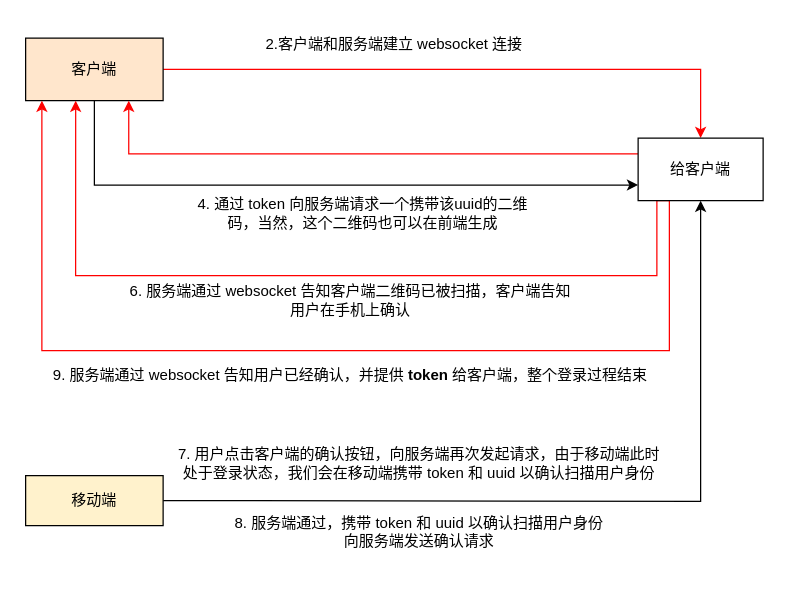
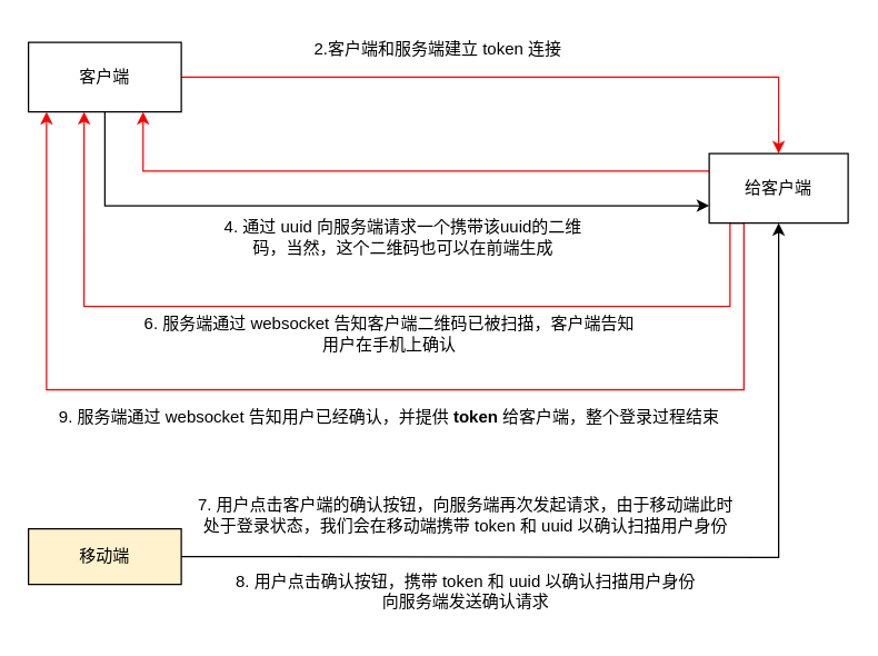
- <mxCell id="9" value="2.客户端和服务端建立 websocket 连接" style="text;html=1;strokeColor=none;fillColor=none;align=center;verticalAlign=middle;whiteSpace=wrap;rounded=0;" parent="1" vertex="1"><mxGeometry x="210" y="20" width="210" height="30" as="geometry" /></mxCell>
+ <mxCell id="9" value="2.客户端和服务端建立 token 连接" style="text;html=1;strokeColor=none;fillColor=none;align=center;verticalAlign=middle;whiteSpace=wrap;rounded=0;" parent="1" vertex="1"><mxGeometry x="210" y="20" width="210" height="30" as="geometry" /></mxCell>
- <mxCell id="4" value="客户端" style="rounded=0;whiteSpace=wrap;html=1;fillColor=#ffe6cc;" parent="1" vertex="1"><mxGeometry x="20" y="30" width="110" height="50" as="geometry" /></mxCell>
+ <mxCell id="4" value="客户端" style="rounded=0;whiteSpace=wrap;html=1;" parent="1" vertex="1"><mxGeometry x="20" y="30" width="110" height="50" as="geometry" /></mxCell>
- <mxCell id="12" value="4. 通过 token 向服务端请求一个携带该uuid的二维码，当然，这个二维码也可以在前端生成" style="text;html=1;strokeColor=none;fillColor=none;align=center;verticalAlign=middle;whiteSpace=wrap;rounded=0;" parent="1" vertex="1"><mxGeometry x="150" y="150" width="280" height="40" as="geometry" /></mxCell>
+ <mxCell id="12" value="4. 通过 uuid 向服务端请求一个携带该uuid的二维码，当然，这个二维码也可以在前端生成" style="text;html=1;strokeColor=none;fillColor=none;align=center;verticalAlign=middle;whiteSpace=wrap;rounded=0;" parent="1" vertex="1"><mxGeometry x="150" y="150" width="280" height="40" as="geometry" /></mxCell>
- <mxCell id="13" value="8. 服务端通过，携带 token 和 uuid 以确认扫描用户身份&lt;br&gt;向服务端发送确认请求" style="text;html=1;strokeColor=none;fillColor=none;align=center;verticalAlign=middle;whiteSpace=wrap;rounded=0;" parent="1" vertex="1"><mxGeometry x="145" y="400" width="380" height="50" as="geometry" /></mxCell>
+ <mxCell id="13" value="8. 用户点击确认按钮，携带 token 和 uuid 以确认扫描用户身份&lt;br&gt;向服务端发送确认请求" style="text;html=1;strokeColor=none;fillColor=none;align=center;verticalAlign=middle;whiteSpace=wrap;rounded=0;" parent="1" vertex="1"><mxGeometry x="145" y="400" width="380" height="50" as="geometry" /></mxCell>
